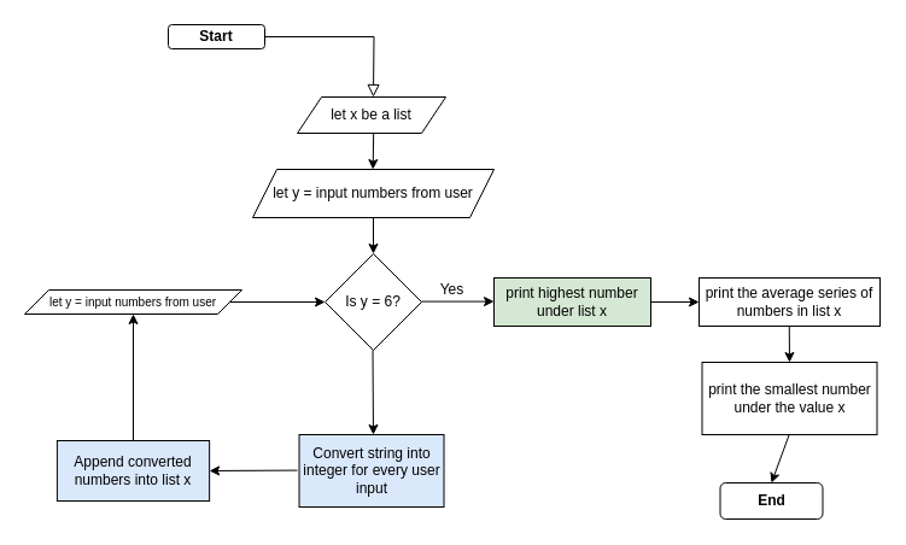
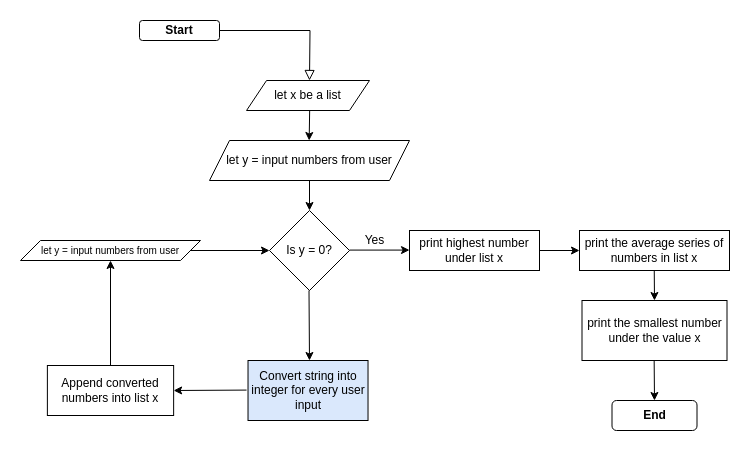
- <mxCell id="7" value="Is y = 6?" style="rhombus;whiteSpace=wrap;html=1;" vertex="1" parent="1"><mxGeometry x="269" y="210" width="80" height="80" as="geometry" /></mxCell>
+ <mxCell id="7" value="Is y = 0?" style="rhombus;whiteSpace=wrap;html=1;" vertex="1" parent="1"><mxGeometry x="269" y="210" width="80" height="80" as="geometry" /></mxCell>
- <mxCell id="14" value="print highest number under list x" style="rounded=0;whiteSpace=wrap;html=1;fillColor=#d5e8d4;" vertex="1" parent="1"><mxGeometry x="409" y="230" width="130" height="40" as="geometry" /></mxCell>
+ <mxCell id="14" value="print highest number under list x" style="rounded=0;whiteSpace=wrap;html=1;" vertex="1" parent="1"><mxGeometry x="409" y="230" width="130" height="40" as="geometry" /></mxCell>
- <mxCell id="12" value="Append converted numbers into list x" style="rounded=0;whiteSpace=wrap;html=1;fillColor=#dae8fc;" vertex="1" parent="1"><mxGeometry x="46.88" y="365" width="126.25" height="50" as="geometry" /></mxCell>
+ <mxCell id="12" value="Append converted numbers into list x" style="rounded=0;whiteSpace=wrap;html=1;" vertex="1" parent="1"><mxGeometry x="46.88" y="365" width="126.25" height="50" as="geometry" /></mxCell>
- <mxCell id="19" value="&lt;b&gt;End&lt;/b&gt;" style="rounded=1;whiteSpace=wrap;html=1;" vertex="1" parent="1"><mxGeometry x="596.5" y="400" width="85" height="30" as="geometry" /></mxCell>
+ <mxCell id="19" value="&lt;b&gt;End&lt;/b&gt;" style="rounded=1;whiteSpace=wrap;html=1;" vertex="1" parent="1"><mxGeometry x="611.5" y="400" width="85" height="30" as="geometry" /></mxCell>
